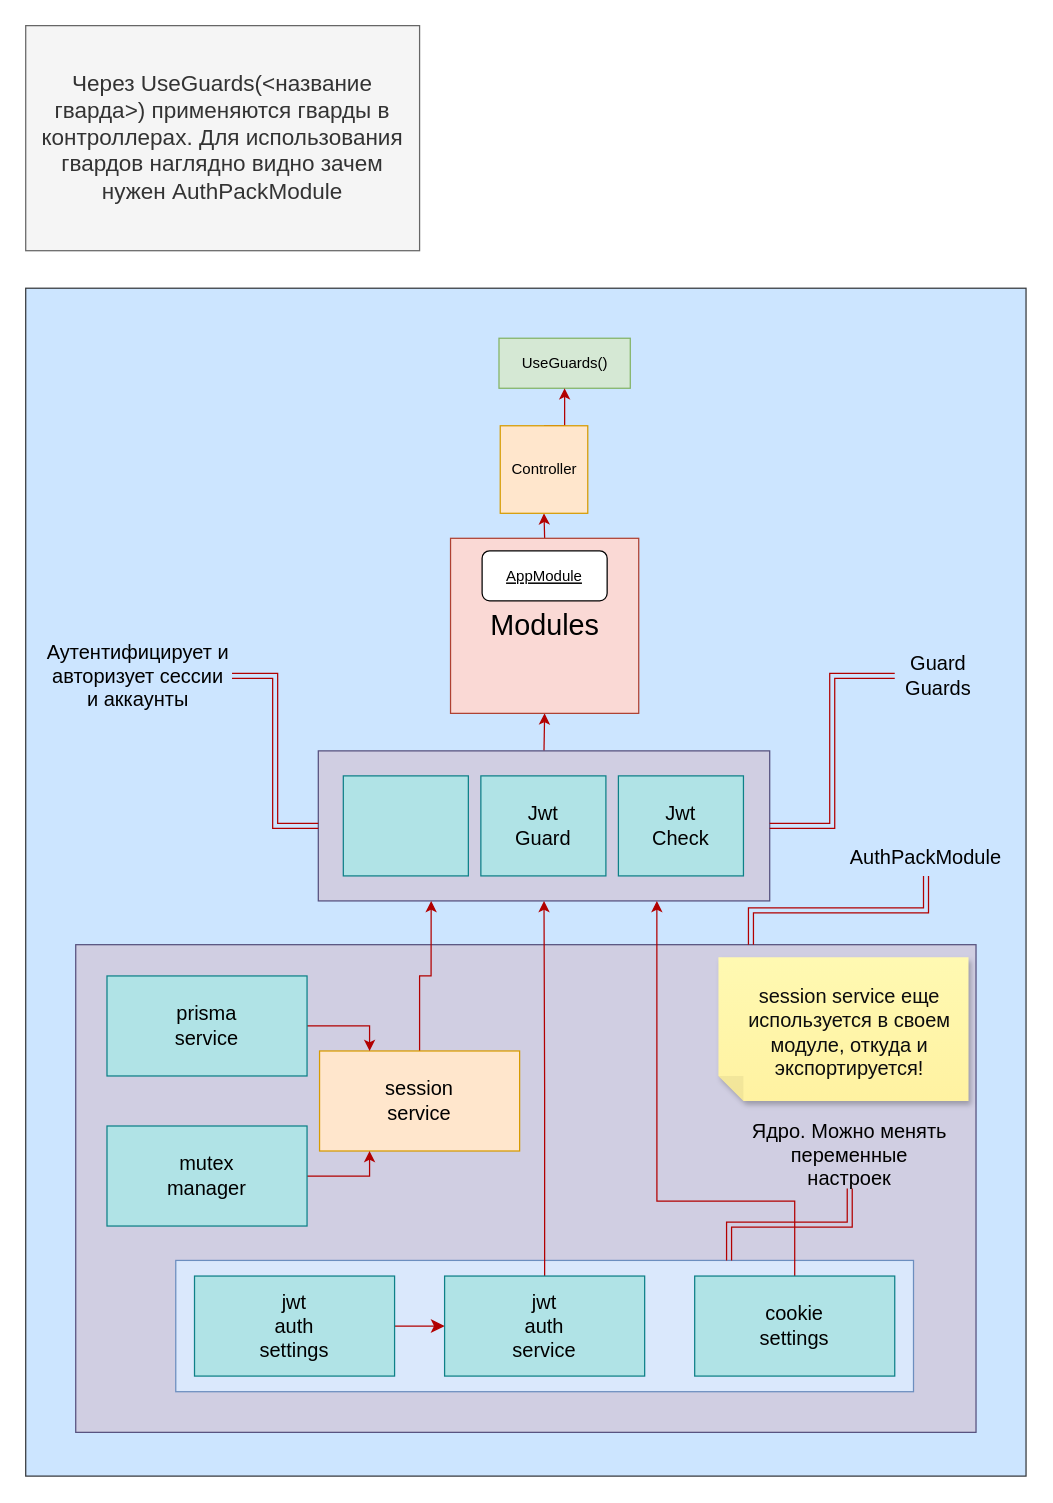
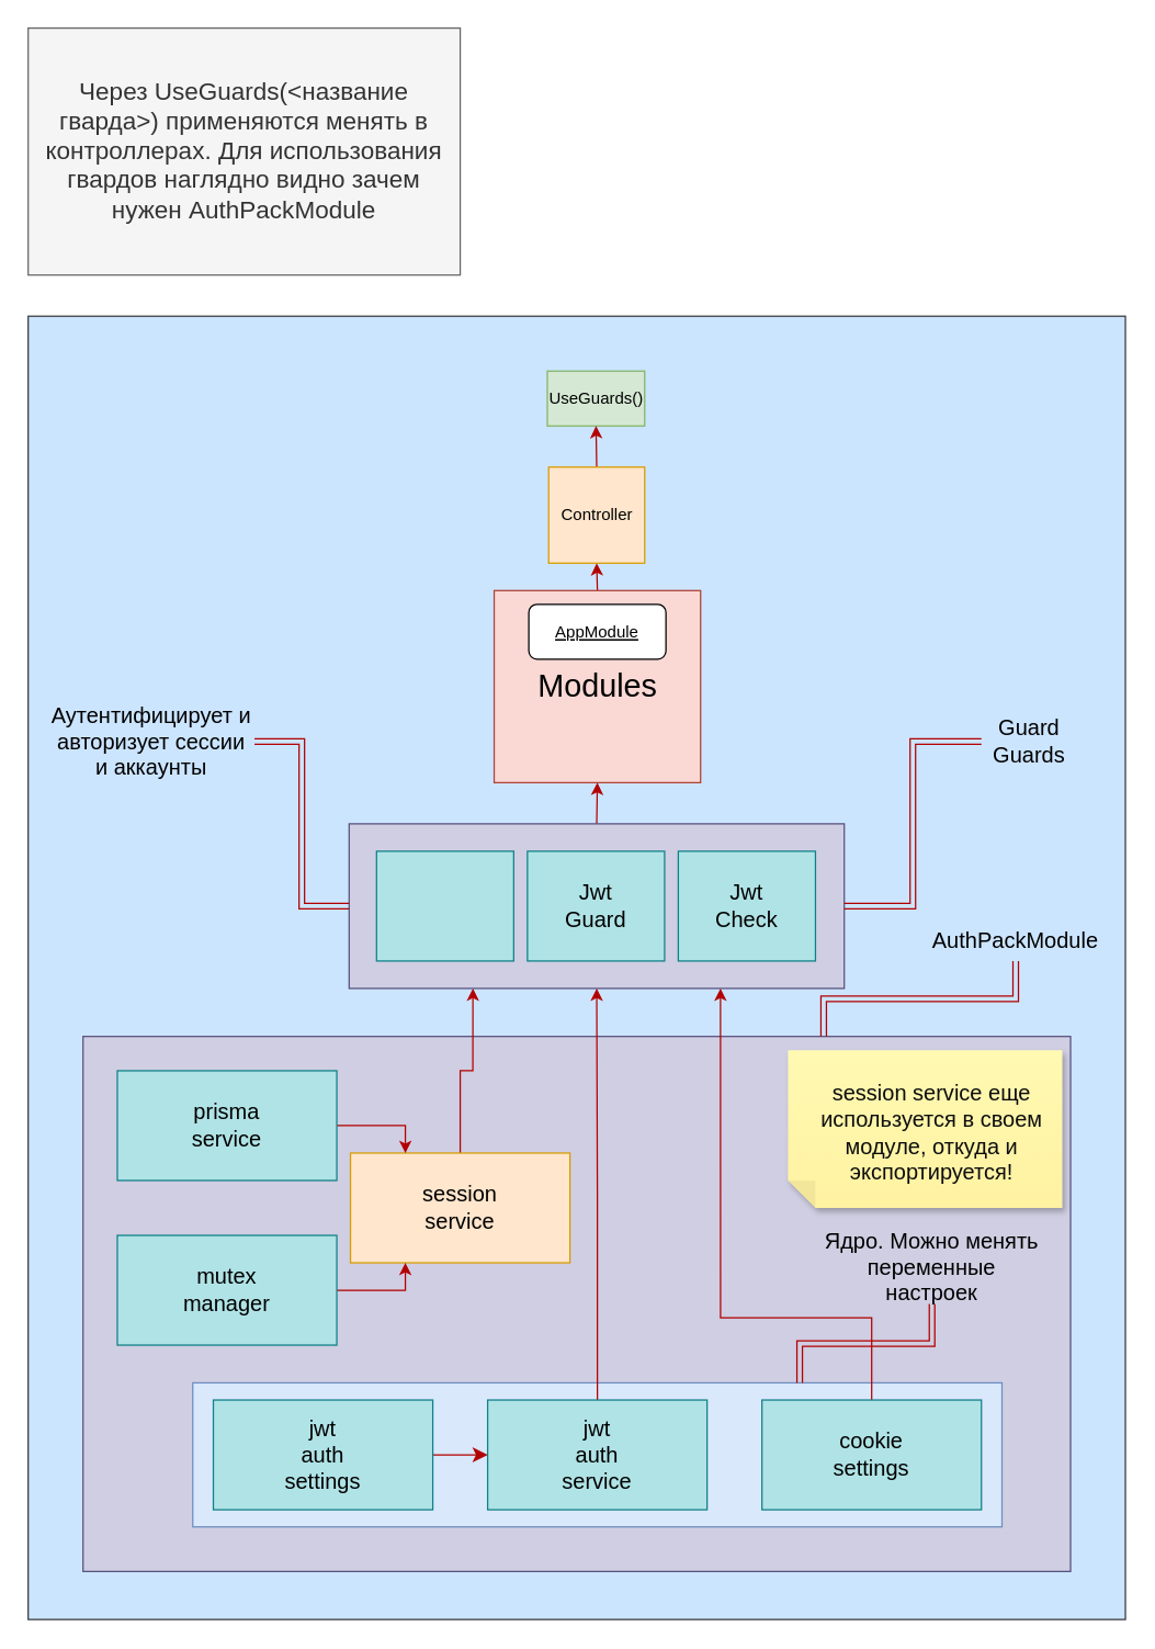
- <mxCell id="44" value="Через UseGuards(&amp;lt;название гварда&amp;gt;) применяются гварды в контроллерах. Для использования гвардов наглядно видно зачем нужен AuthPackModule" style="whiteSpace=wrap;html=1;fontSize=18;fillColor=#f5f5f5;strokeColor=#666666;fontColor=#333333;" parent="1" vertex="1"><mxGeometry x="20" y="20" width="315" height="180" as="geometry" /></mxCell>
+ <mxCell id="44" value="Через UseGuards(&amp;lt;название гварда&amp;gt;) применяются менять в контроллерах. Для использования гвардов наглядно видно зачем нужен AuthPackModule" style="whiteSpace=wrap;html=1;fontSize=18;fillColor=#f5f5f5;strokeColor=#666666;fontColor=#333333;" parent="1" vertex="1"><mxGeometry x="20" y="20" width="315" height="180" as="geometry" /></mxCell>
- <mxCell id="45" value="UseGuards()" style="whiteSpace=wrap;html=1;fillColor=#d5e8d4;strokeColor=#82b366;fontColor=#000000;" parent="1" vertex="1"><mxGeometry x="398.5" y="270" width="105" height="40" as="geometry" /></mxCell>
+ <mxCell id="45" value="UseGuards()" style="whiteSpace=wrap;html=1;fillColor=#d5e8d4;strokeColor=#82b366;fontColor=#000000;" parent="1" vertex="1"><mxGeometry x="398.5" y="270" width="71" height="40" as="geometry" /></mxCell>
